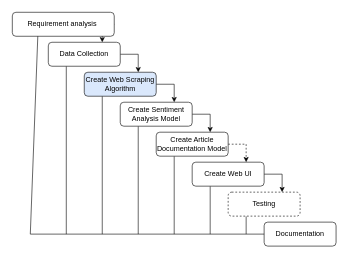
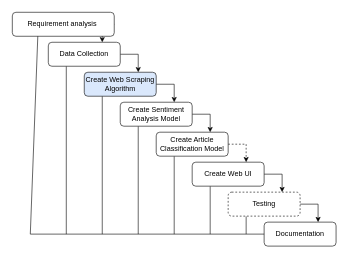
- <mxCell id="15" value="Create Article Documentation Model" style="rounded=1;whiteSpace=wrap;html=1;" parent="1" vertex="1"><mxGeometry x="260" y="220" width="120" height="40" as="geometry" /></mxCell>
+ <mxCell id="15" value="Create Article Classification Model" style="rounded=1;whiteSpace=wrap;html=1;" parent="1" vertex="1"><mxGeometry x="260" y="220" width="120" height="40" as="geometry" /></mxCell>
+ <mxCell id="16" style="edgeStyle=orthogonalEdgeStyle;rounded=0;orthogonalLoop=1;jettySize=auto;html=1;exitX=1;exitY=0.5;exitDx=0;exitDy=0;entryX=0.75;entryY=0;entryDx=0;entryDy=0;" edge="1" parent="1" source="18" target="22"><mxGeometry relative="1" as="geometry" /></mxCell>
